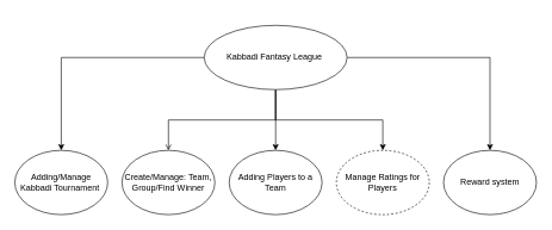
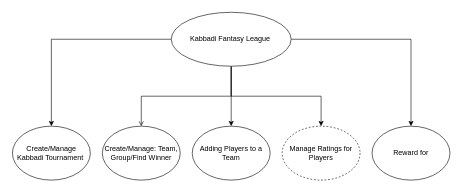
- <mxCell id="7" value="&lt;font style=&quot;vertical-align: inherit&quot;&gt;&lt;font style=&quot;vertical-align: inherit&quot;&gt;Kabbadi Fantasy League&amp;nbsp;&lt;/font&gt;&lt;/font&gt;" style="ellipse;whiteSpace=wrap;html=1;" vertex="1" parent="1"><mxGeometry x="285" y="35" width="200" height="90" as="geometry" /></mxCell>
+ <mxCell id="7" value="&lt;font style=&quot;vertical-align: inherit&quot;&gt;&lt;font style=&quot;vertical-align: inherit&quot;&gt;Kabbadi Fantasy League&amp;nbsp;&lt;/font&gt;&lt;/font&gt;" style="ellipse;whiteSpace=wrap;html=1;" vertex="1" parent="1"><mxGeometry x="285" y="20" width="200" height="90" as="geometry" /></mxCell>
- <mxCell id="8" value="Adding/Manage Kabbadi Tournament&amp;nbsp;" style="ellipse;whiteSpace=wrap;html=1;" vertex="1" parent="1"><mxGeometry x="20" y="210" width="130" height="90" as="geometry" /></mxCell>
+ <mxCell id="8" value="Create/Manage Kabbadi Tournament&amp;nbsp;" style="ellipse;whiteSpace=wrap;html=1;" vertex="1" parent="1"><mxGeometry x="20" y="210" width="130" height="90" as="geometry" /></mxCell>
- <mxCell id="12" value="Reward system" style="ellipse;whiteSpace=wrap;html=1;" vertex="1" parent="1"><mxGeometry x="620" y="210" width="130" height="90" as="geometry" /></mxCell>
+ <mxCell id="12" value="Reward for" style="ellipse;whiteSpace=wrap;html=1;" vertex="1" parent="1"><mxGeometry x="620" y="210" width="130" height="90" as="geometry" /></mxCell>
